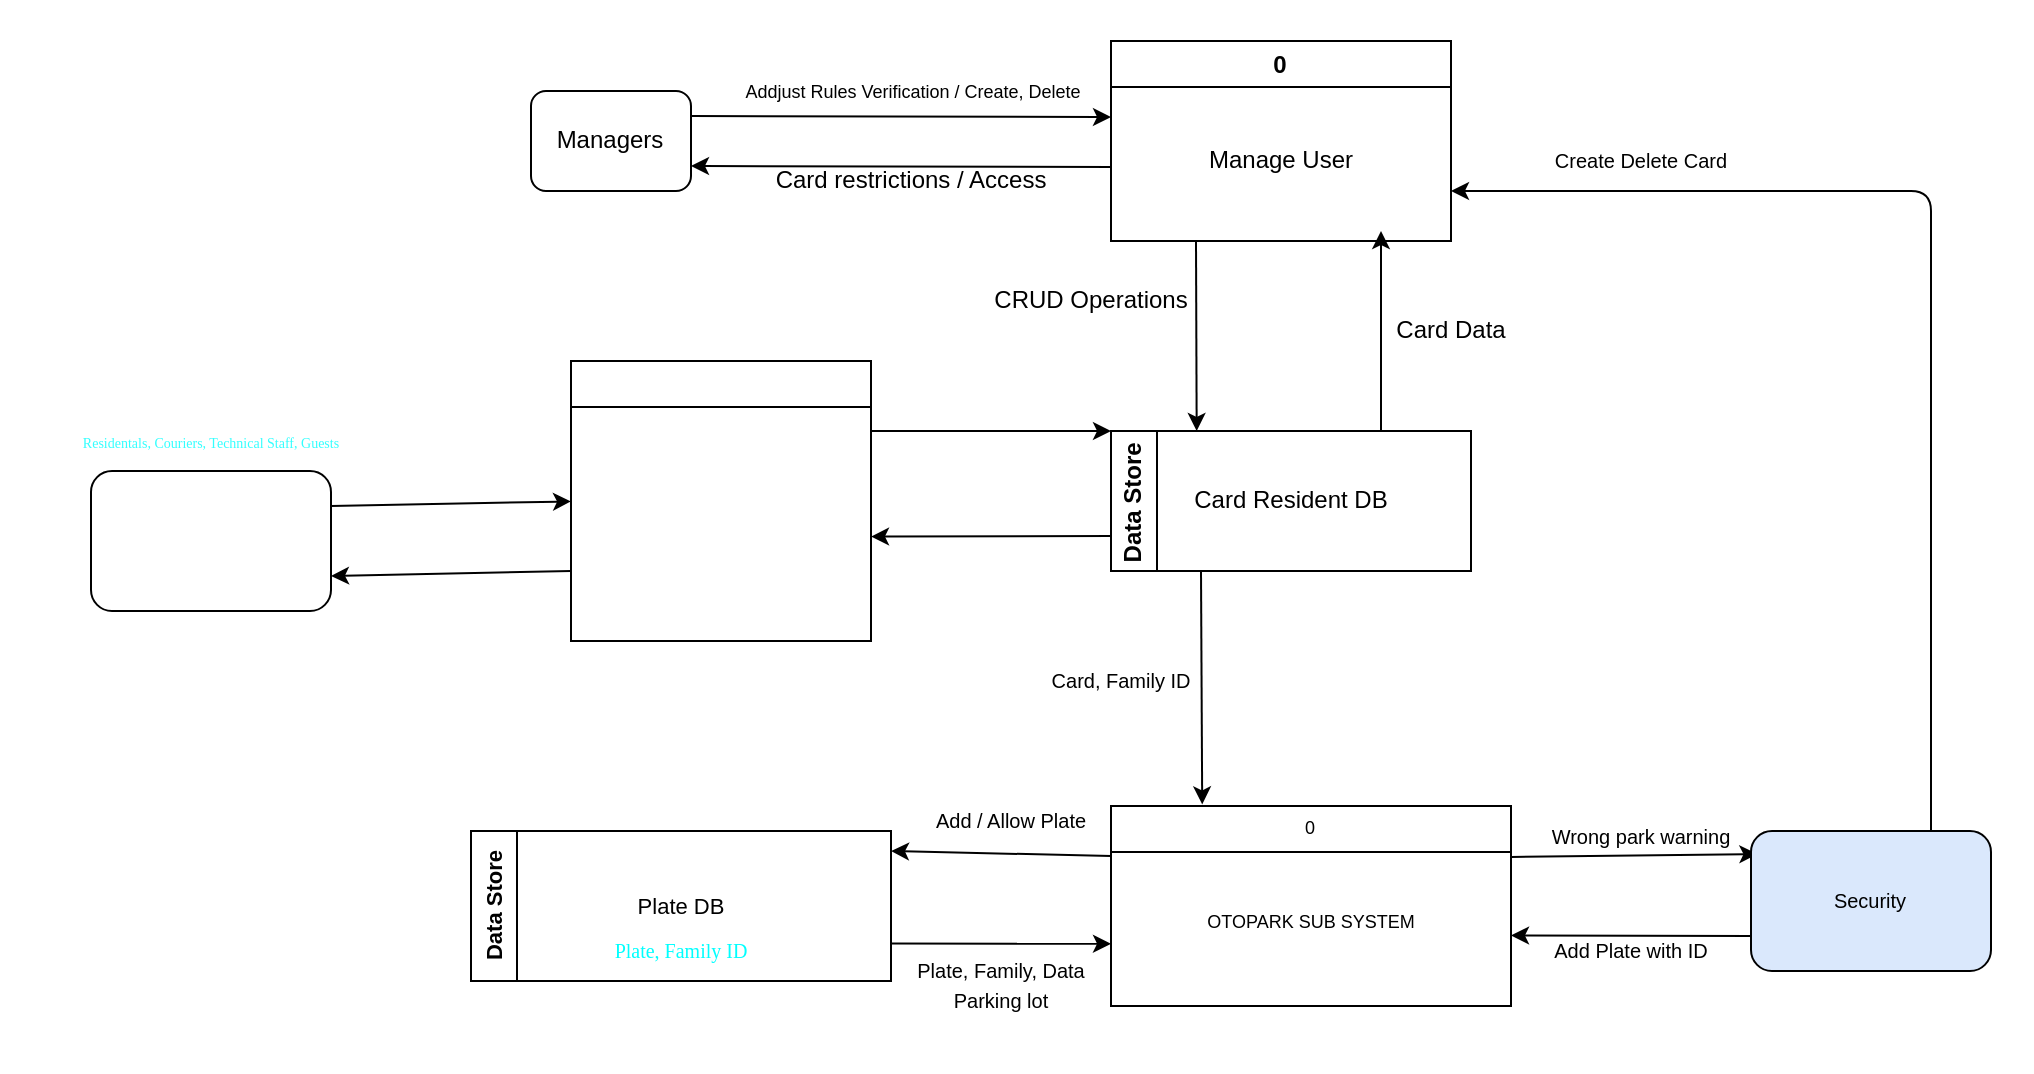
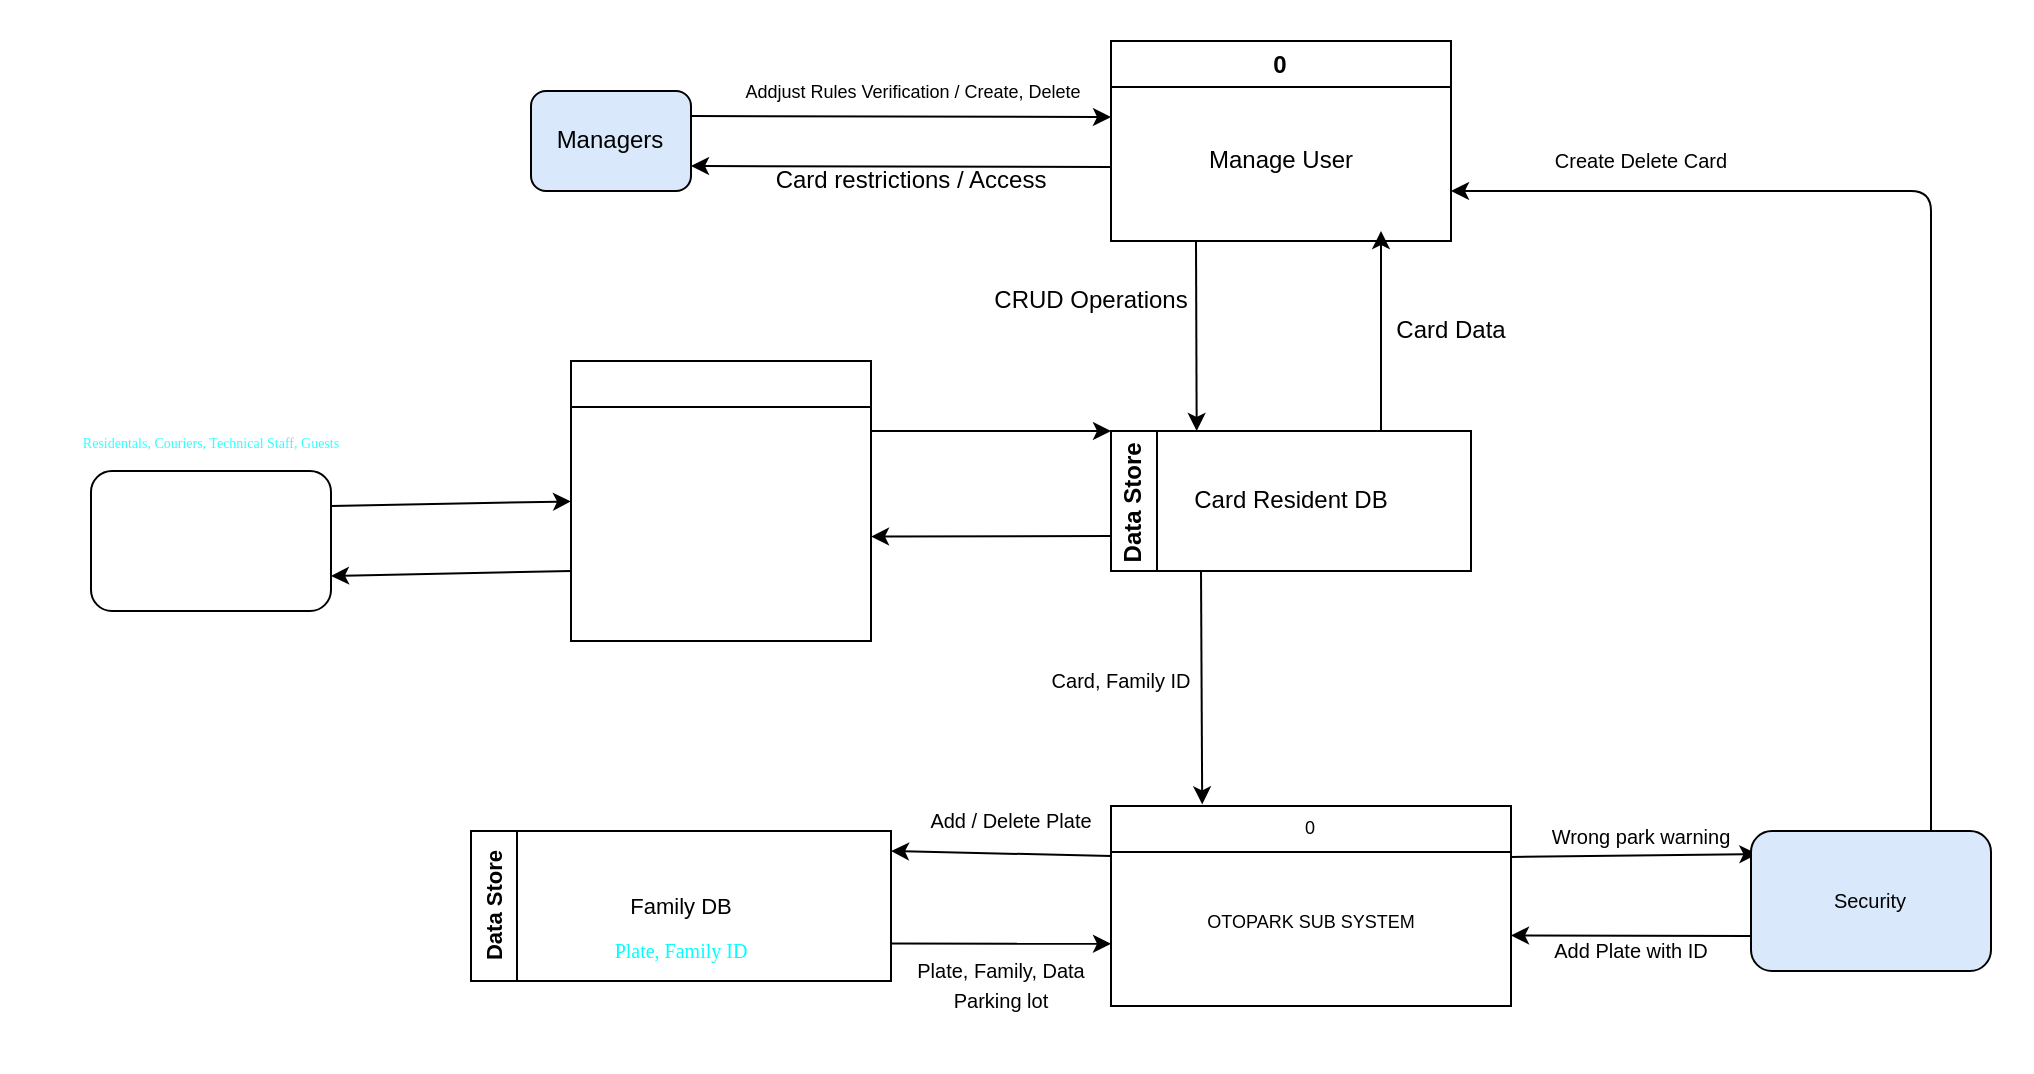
- <mxCell id="8" value="Managers" style="rounded=1;whiteSpace=wrap;html=1;" vertex="1" parent="1"><mxGeometry x="265" y="45" width="80" height="50" as="geometry" /></mxCell>
+ <mxCell id="8" value="Managers" style="rounded=1;whiteSpace=wrap;html=1;fillColor=#dae8fc;" vertex="1" parent="1"><mxGeometry x="265" y="45" width="80" height="50" as="geometry" /></mxCell>
- <mxCell id="25" value="&lt;font size=&quot;1&quot;&gt;Add / Allow Plate&lt;/font&gt;" style="text;html=1;align=center;verticalAlign=middle;resizable=0;points=[];autosize=1;strokeColor=none;fillColor=none;fontSize=11;" vertex="1" parent="1"><mxGeometry x="455" y="395" width="100" height="30" as="geometry" /></mxCell>
+ <mxCell id="25" value="&lt;font size=&quot;1&quot;&gt;Add / Delete Plate&lt;/font&gt;" style="text;html=1;align=center;verticalAlign=middle;resizable=0;points=[];autosize=1;strokeColor=none;fillColor=none;fontSize=11;" vertex="1" parent="1"><mxGeometry x="455" y="395" width="100" height="30" as="geometry" /></mxCell>
- <mxCell id="23" value="Plate DB" style="text;html=1;align=center;verticalAlign=middle;resizable=0;points=[];autosize=1;strokeColor=none;fillColor=none;fontSize=11;" vertex="1" parent="22"><mxGeometry x="70" y="22.5" width="70" height="30" as="geometry" /></mxCell>
+ <mxCell id="23" value="Family DB" style="text;html=1;align=center;verticalAlign=middle;resizable=0;points=[];autosize=1;strokeColor=none;fillColor=none;fontSize=11;" vertex="1" parent="22"><mxGeometry x="70" y="22.5" width="70" height="30" as="geometry" /></mxCell>
